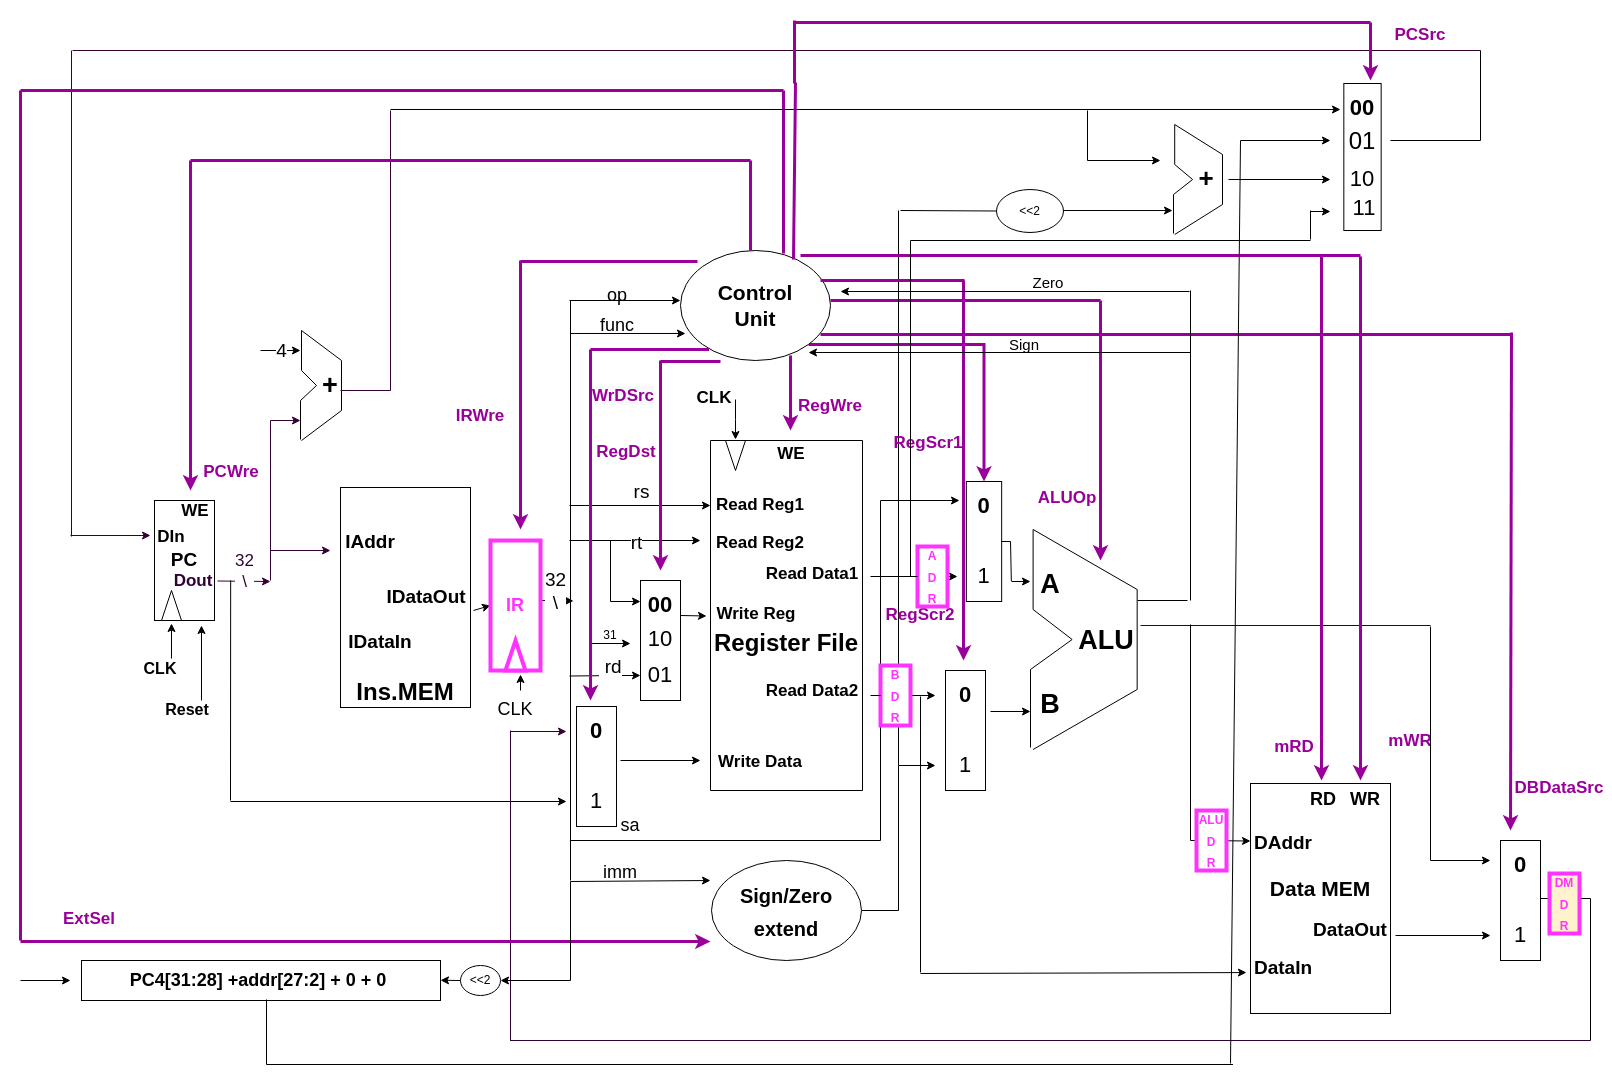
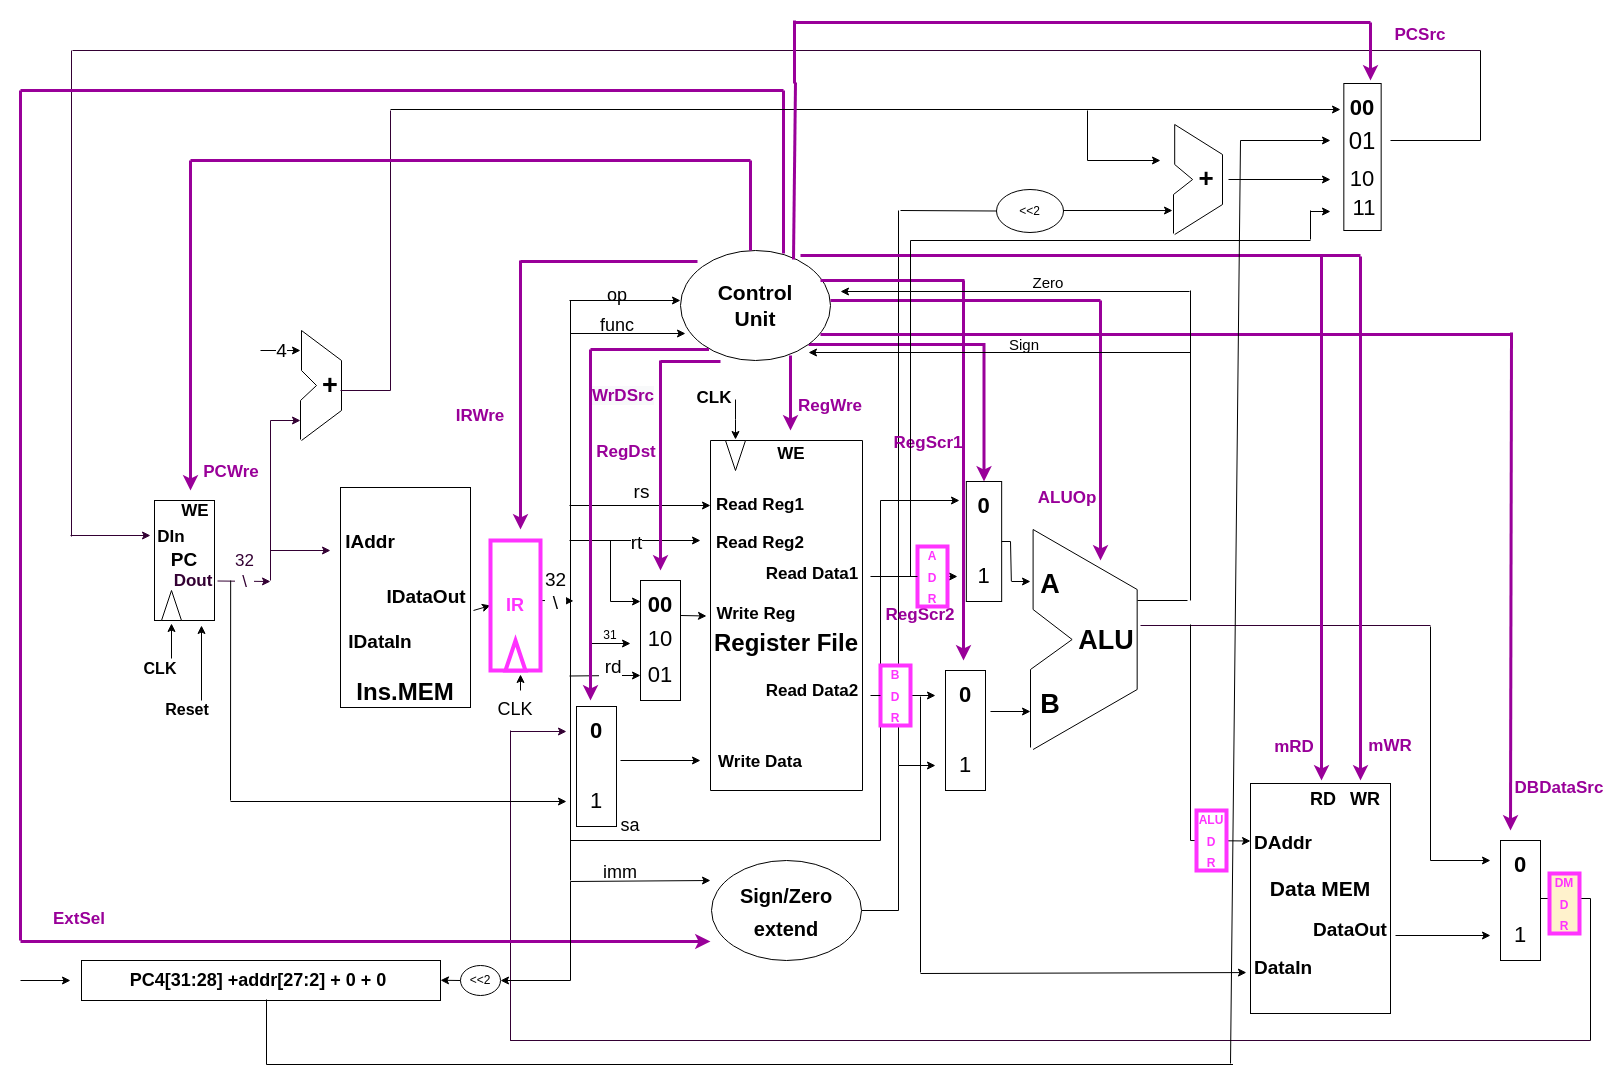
- <mxCell id="123" value="&lt;font color=&quot;#990099&quot;&gt;&lt;b&gt;mWR&lt;/b&gt;&lt;/font&gt;" style="text;html=1;strokeColor=none;fillColor=none;align=center;verticalAlign=middle;whiteSpace=wrap;rounded=0;fontSize=17;fontColor=#FF0AE7;" parent="1" vertex="1"><mxGeometry x="1380" y="726" width="60" height="30" as="geometry" /></mxCell>
+ <mxCell id="123" value="&lt;font color=&quot;#990099&quot;&gt;&lt;b&gt;mWR&lt;/b&gt;&lt;/font&gt;" style="text;html=1;strokeColor=none;fillColor=none;align=center;verticalAlign=middle;whiteSpace=wrap;rounded=0;fontSize=17;fontColor=#FF0AE7;" parent="1" vertex="1"><mxGeometry x="1360" y="731" width="60" height="30" as="geometry" /></mxCell>
- <mxCell id="139" value="&lt;b&gt;&lt;font color=&quot;#990099&quot;&gt;ExtSel&lt;br&gt;&lt;/font&gt;&lt;/b&gt;" style="text;html=1;strokeColor=none;fillColor=none;align=center;verticalAlign=middle;whiteSpace=wrap;rounded=0;fontSize=17;fontColor=#FF0AE7;" parent="1" vertex="1"><mxGeometry x="59" y="904" width="60" height="30" as="geometry" /></mxCell>
+ <mxCell id="139" value="&lt;b&gt;&lt;font color=&quot;#990099&quot;&gt;ExtSel&lt;br&gt;&lt;/font&gt;&lt;/b&gt;" style="text;html=1;strokeColor=none;fillColor=none;align=center;verticalAlign=middle;whiteSpace=wrap;rounded=0;fontSize=17;fontColor=#FF0AE7;" parent="1" vertex="1"><mxGeometry x="49" y="904" width="60" height="30" as="geometry" /></mxCell>
